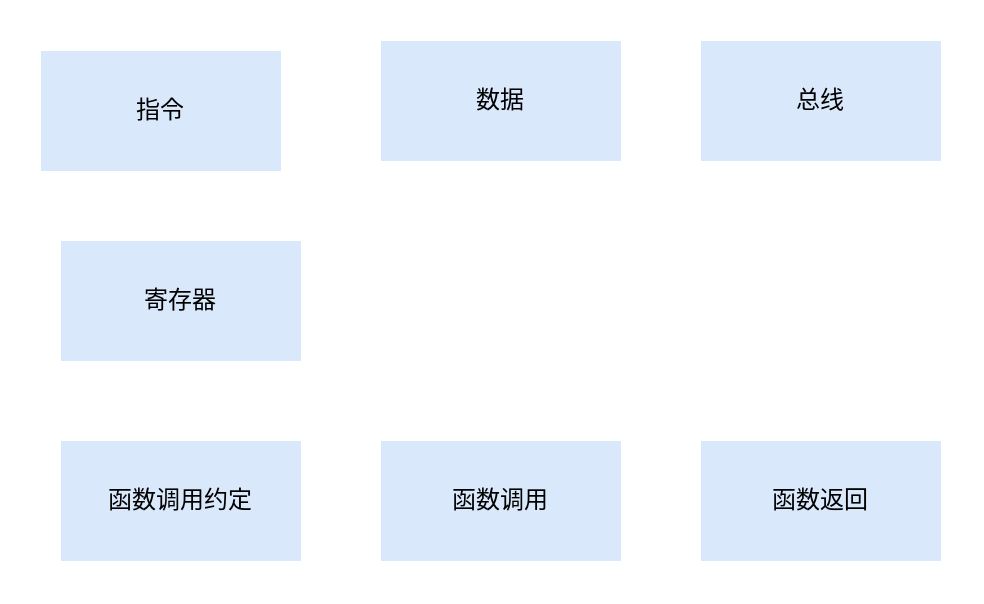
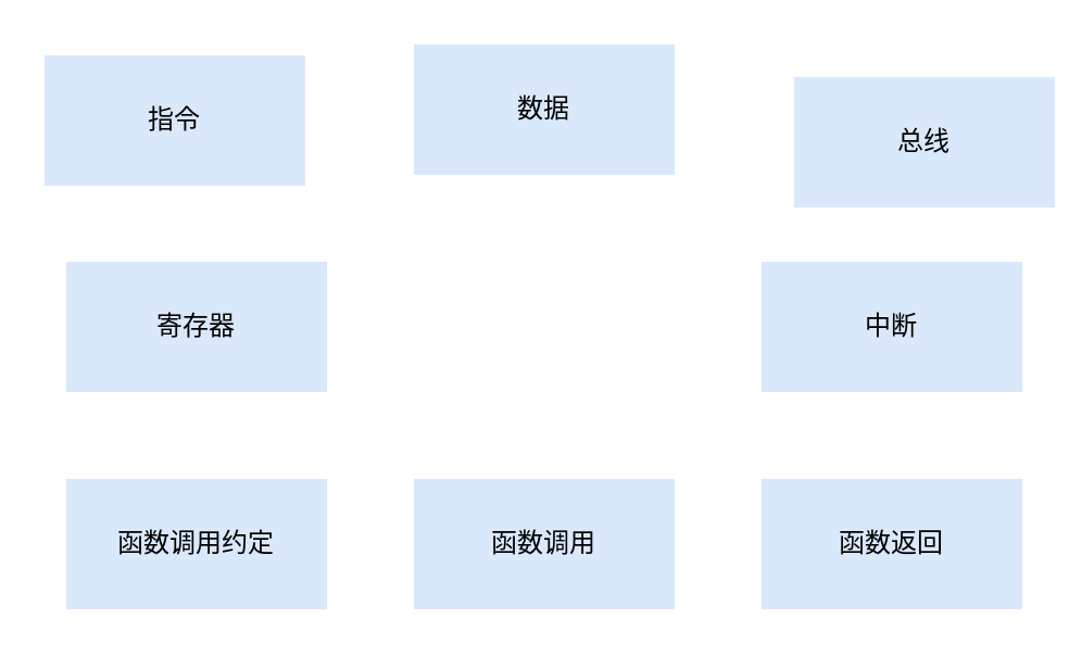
- <mxCell id="4" value="总线" style="rounded=0;whiteSpace=wrap;html=1;fillColor=#dae8fc;strokeColor=none;" vertex="1" parent="1"><mxGeometry x="350" y="20" width="120" height="60" as="geometry" /></mxCell>
+ <mxCell id="4" value="总线" style="rounded=0;whiteSpace=wrap;html=1;fillColor=#dae8fc;strokeColor=none;" vertex="1" parent="1"><mxGeometry x="365" y="35" width="120" height="60" as="geometry" /></mxCell>
+ <mxCell id="8" value="中断" style="rounded=0;whiteSpace=wrap;html=1;fillColor=#dae8fc;strokeColor=none;" vertex="1" parent="1"><mxGeometry x="350" y="120" width="120" height="60" as="geometry" /></mxCell>
